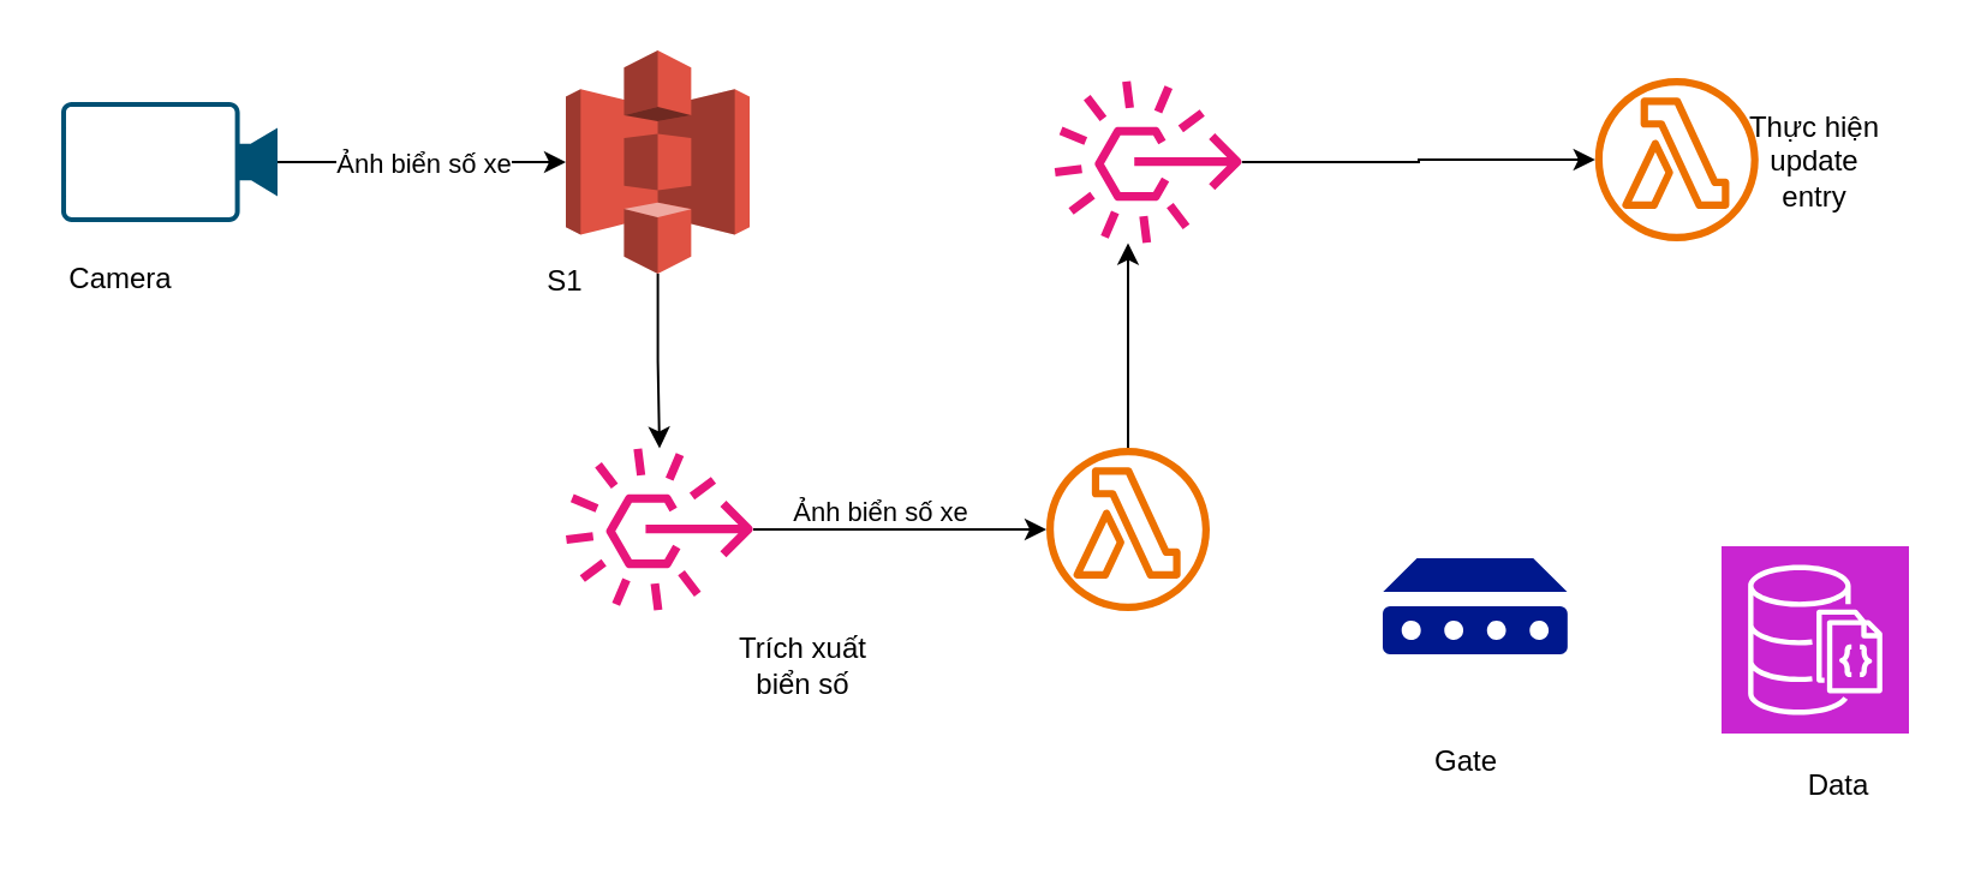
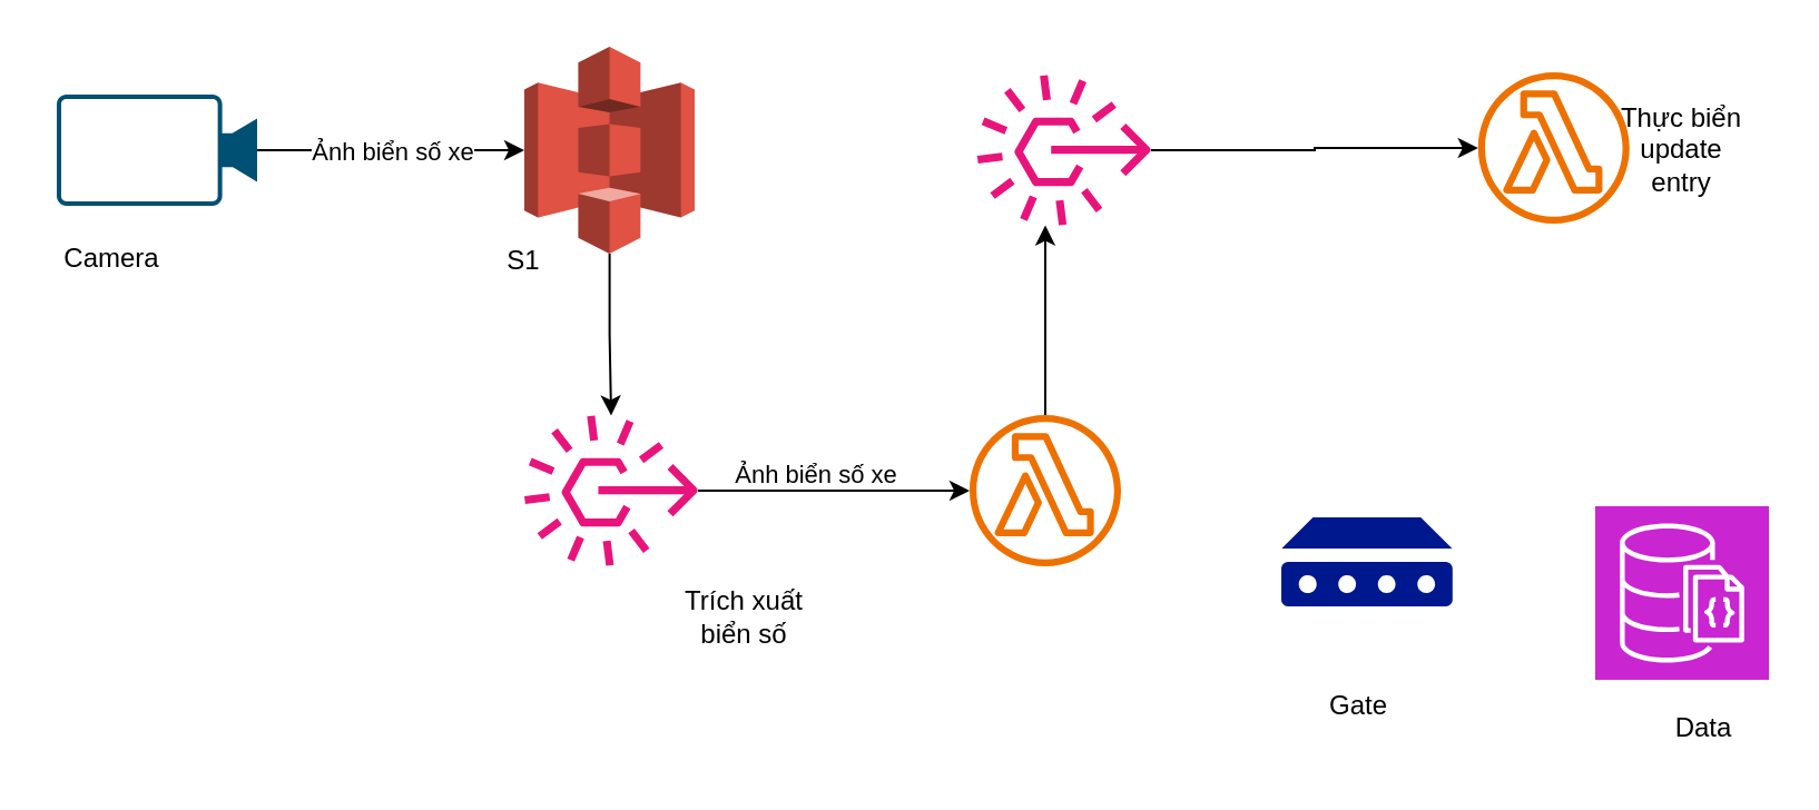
- <mxCell id="20" value="Thực hiện update entry" style="text;html=1;strokeColor=none;fillColor=none;align=center;verticalAlign=middle;whiteSpace=wrap;rounded=0;" vertex="1" parent="1"><mxGeometry x="725" y="52" width="60" height="30" as="geometry" /></mxCell>
+ <mxCell id="20" value="Thực biển update entry" style="text;html=1;strokeColor=none;fillColor=none;align=center;verticalAlign=middle;whiteSpace=wrap;rounded=0;" vertex="1" parent="1"><mxGeometry x="725" y="52" width="60" height="30" as="geometry" /></mxCell>
